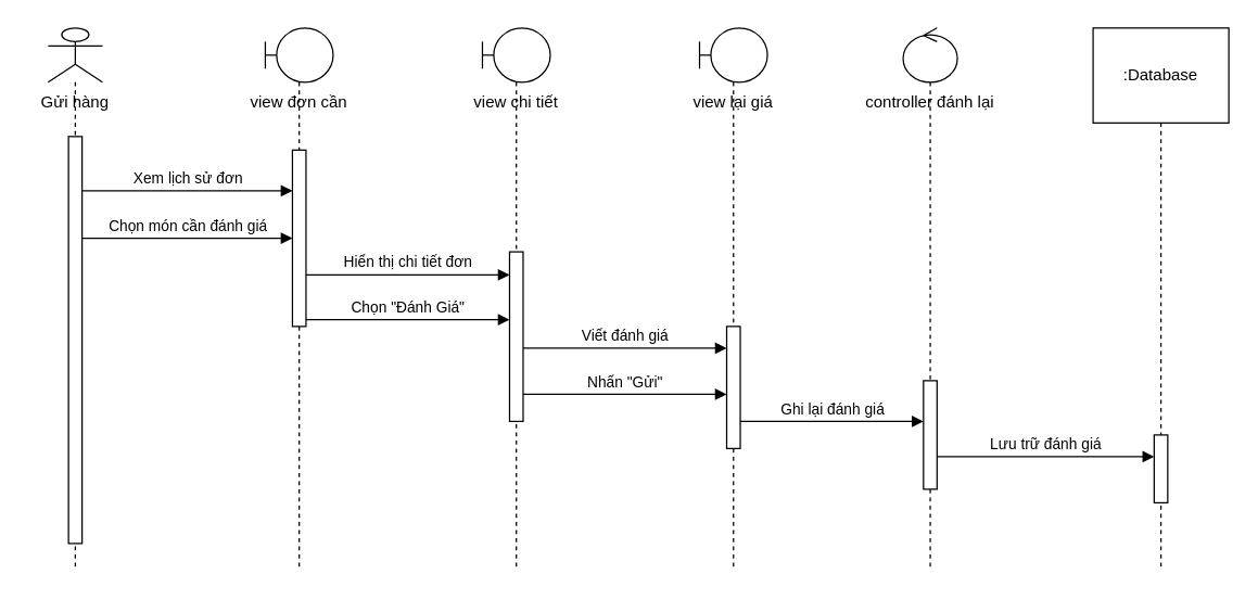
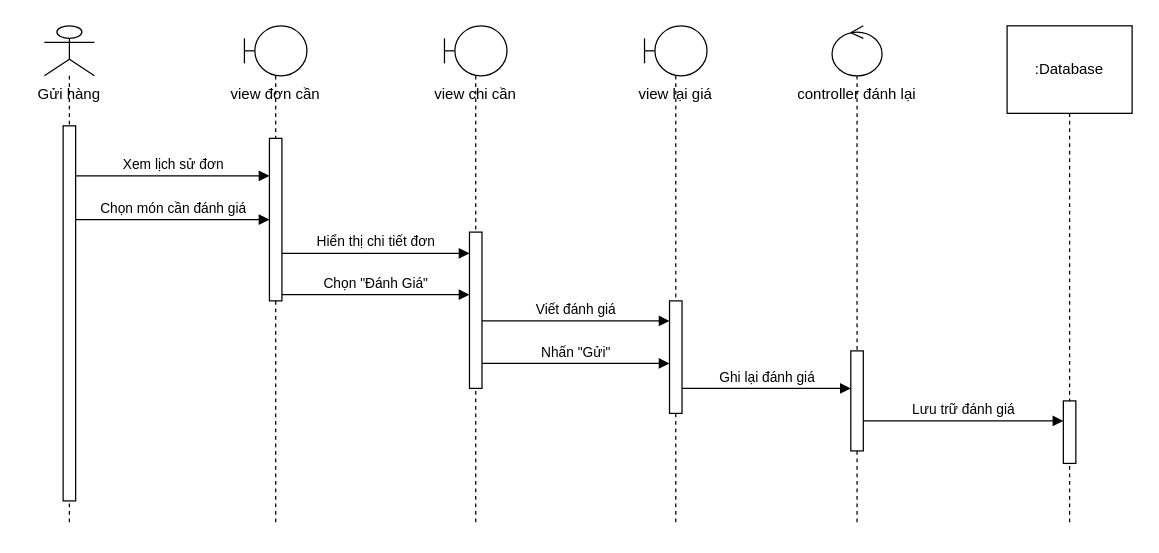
- <mxCell id="12" value="view chi tiết" style="text;html=1;strokeColor=none;fillColor=none;align=center;verticalAlign=middle;whiteSpace=wrap;rounded=0;" vertex="1" parent="1"><mxGeometry x="335" y="60" width="90" height="30" as="geometry" /></mxCell>
+ <mxCell id="12" value="view chi cần" style="text;html=1;strokeColor=none;fillColor=none;align=center;verticalAlign=middle;whiteSpace=wrap;rounded=0;" vertex="1" parent="1"><mxGeometry x="335" y="60" width="90" height="30" as="geometry" /></mxCell>
